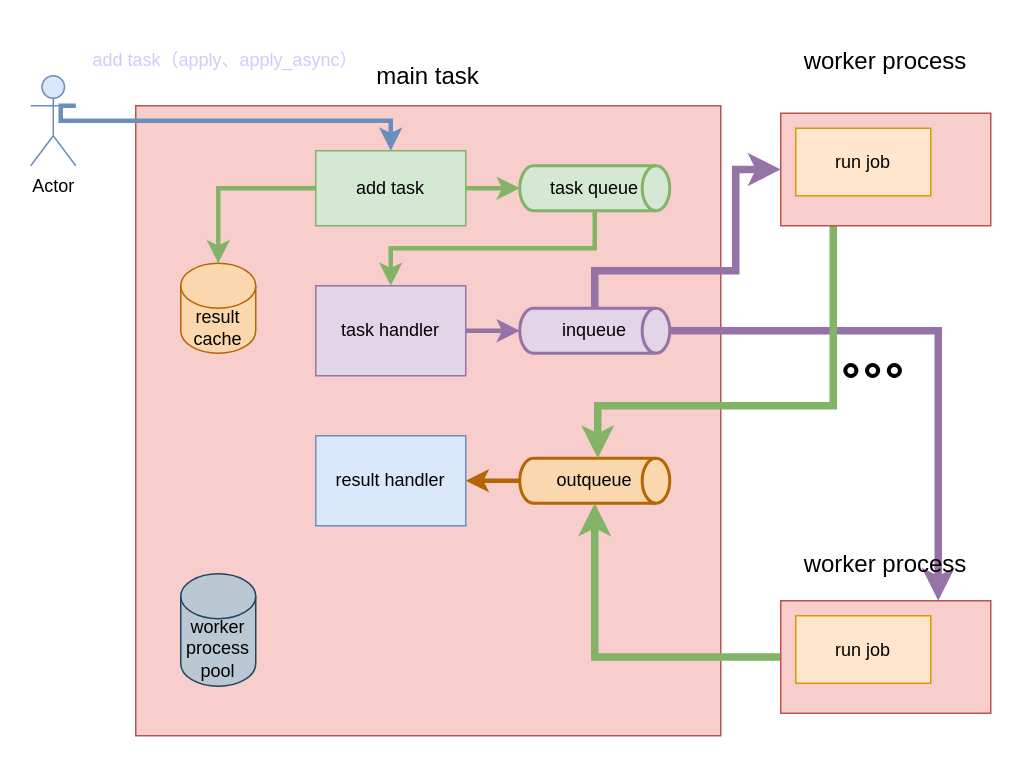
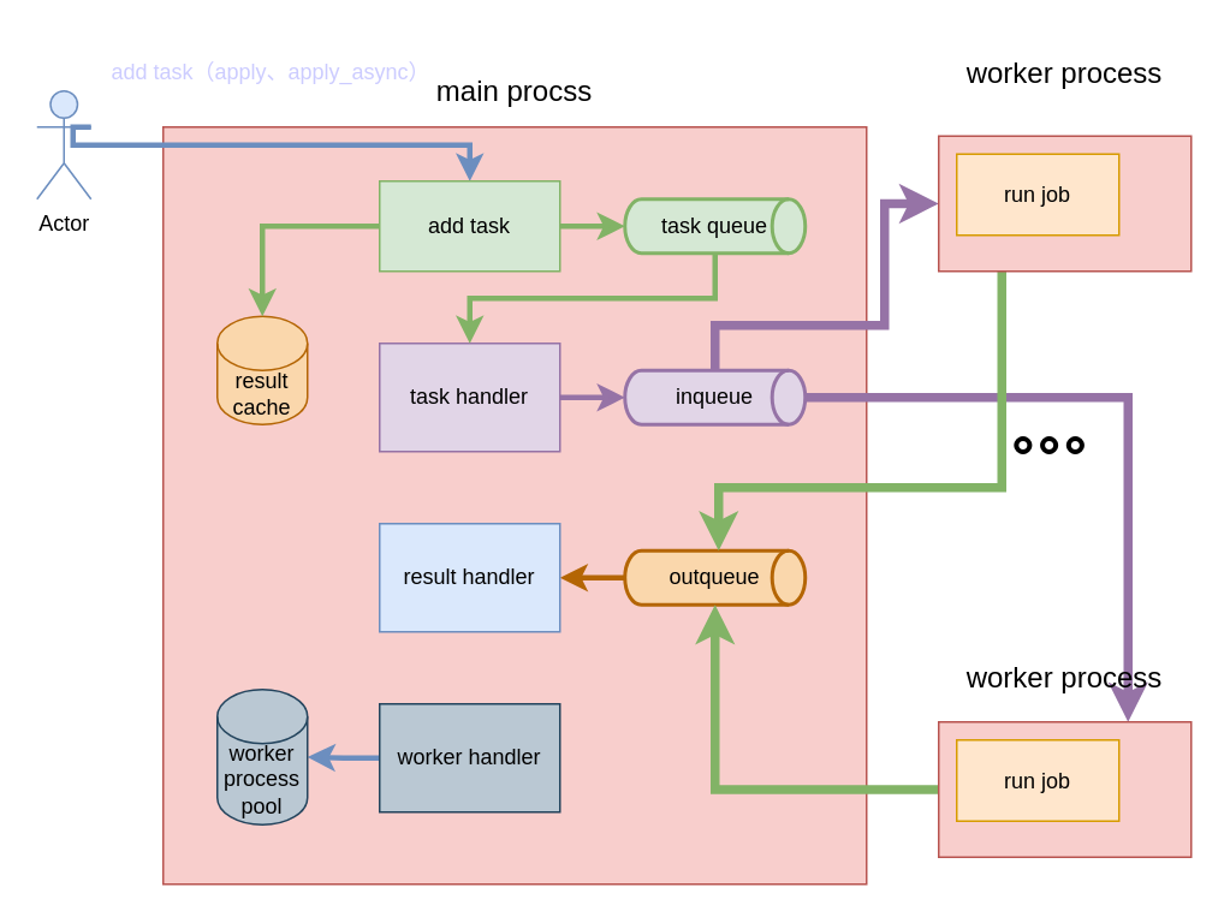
- <mxCell id="3" value="&lt;font style=&quot;font-size: 16px&quot;&gt;main task&lt;/font&gt;" style="text;html=1;strokeColor=none;fillColor=none;align=center;verticalAlign=middle;whiteSpace=wrap;rounded=0;dashed=1;" vertex="1" parent="1"><mxGeometry x="230" y="40" width="110" height="20" as="geometry" /></mxCell>
+ <mxCell id="3" value="&lt;font style=&quot;font-size: 16px&quot;&gt;main procss&lt;/font&gt;" style="text;html=1;strokeColor=none;fillColor=none;align=center;verticalAlign=middle;whiteSpace=wrap;rounded=0;dashed=1;" vertex="1" parent="1"><mxGeometry x="230" y="40" width="110" height="20" as="geometry" /></mxCell>
+ <mxCell id="17" style="edgeStyle=orthogonalEdgeStyle;rounded=0;orthogonalLoop=1;jettySize=auto;html=1;exitX=0;exitY=0.5;exitDx=0;exitDy=0;entryX=1;entryY=0.5;entryDx=0;entryDy=0;entryPerimeter=0;fontColor=#CCCCFF;strokeColor=#6C8EBF;strokeWidth=3;" edge="1" parent="1" source="18" target="19"><mxGeometry relative="1" as="geometry" /></mxCell>
+ <mxCell id="18" value="worker handler" style="rounded=0;whiteSpace=wrap;html=1;fillColor=#bac8d3;strokeColor=#23445D;" vertex="1" parent="1"><mxGeometry x="210" y="390" width="100" height="60" as="geometry" /></mxCell>
